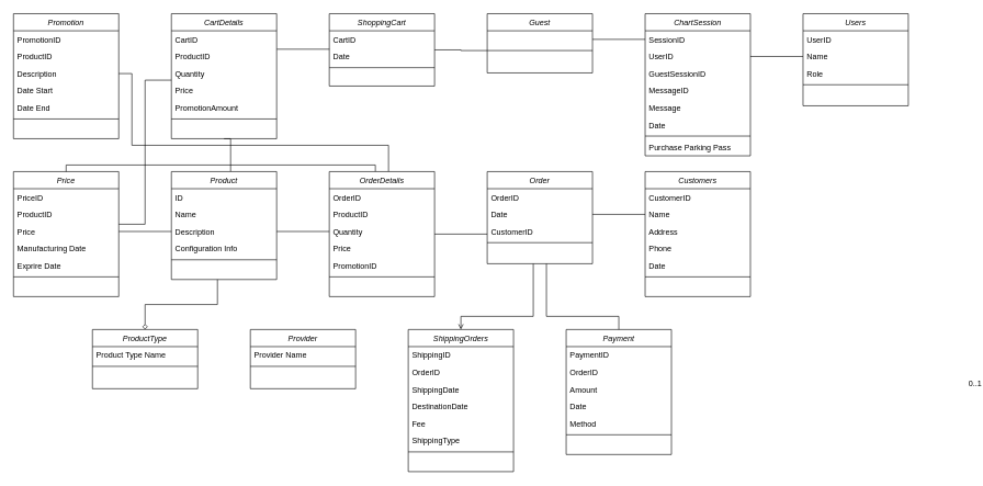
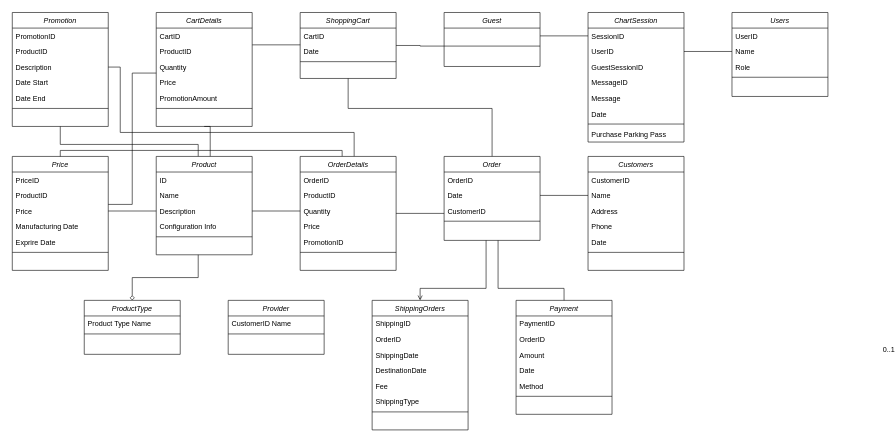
+ <mxCell id="26" value="" style="edgeStyle=orthogonalEdgeStyle;rounded=0;orthogonalLoop=1;jettySize=auto;html=1;endArrow=none;endFill=0;entryX=0.5;entryY=0;entryDx=0;entryDy=0;" edge="1" parent="1" source="27" target="49"><mxGeometry relative="1" as="geometry"><mxPoint x="810" y="216" as="targetPoint" /><Array as="points"><mxPoint x="580" y="180" /><mxPoint x="820" y="180" /></Array></mxGeometry></mxCell>
+ <mxCell id="3" value="" style="edgeStyle=orthogonalEdgeStyle;rounded=0;orthogonalLoop=1;jettySize=auto;html=1;endArrow=none;endFill=0;entryX=0.5;entryY=1;entryDx=0;entryDy=0;" edge="1" parent="1" source="5" target="18"><mxGeometry relative="1" as="geometry"><Array as="points"><mxPoint x="330" y="240" /><mxPoint x="100" y="240" /></Array></mxGeometry></mxCell>
- <mxCell id="16" value="Provider Name" style="text;align=left;verticalAlign=top;spacingLeft=4;spacingRight=4;overflow=hidden;rotatable=0;points=[[0,0.5],[1,0.5]];portConstraint=eastwest;" vertex="1" parent="15"><mxGeometry y="26" width="160" height="26" as="geometry" /></mxCell>
+ <mxCell id="16" value="CustomerID Name" style="text;align=left;verticalAlign=top;spacingLeft=4;spacingRight=4;overflow=hidden;rotatable=0;points=[[0,0.5],[1,0.5]];portConstraint=eastwest;" vertex="1" parent="15"><mxGeometry y="26" width="160" height="26" as="geometry" /></mxCell>
